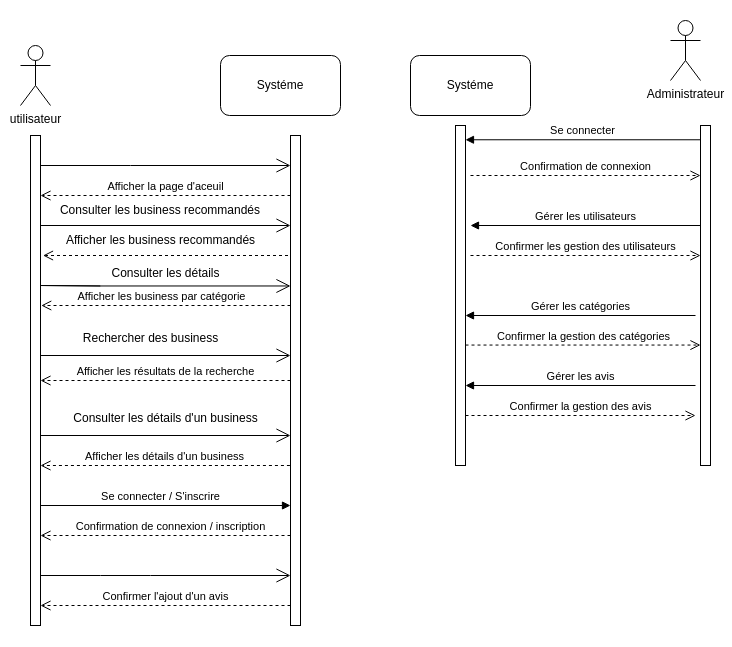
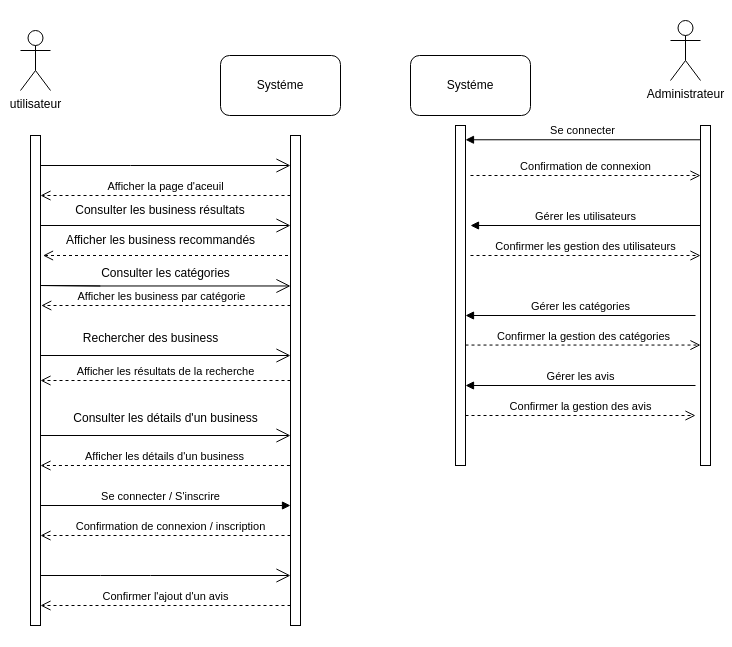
- <mxCell id="5" value="utilisateur" style="shape=umlActor;verticalLabelPosition=bottom;verticalAlign=top;html=1;" parent="1" vertex="1"><mxGeometry x="20" y="45" width="30" height="60" as="geometry" /></mxCell>
+ <mxCell id="5" value="utilisateur" style="shape=umlActor;verticalLabelPosition=bottom;verticalAlign=top;html=1;" parent="1" vertex="1"><mxGeometry x="20" y="30" width="30" height="60" as="geometry" /></mxCell>
- <mxCell id="38" value="Consulter les business recommandés" style="text;html=1;align=center;verticalAlign=middle;whiteSpace=wrap;rounded=0;" vertex="1" parent="1"><mxGeometry x="50" y="195" width="220" height="30" as="geometry" /></mxCell>
+ <mxCell id="38" value="Consulter les business résultats" style="text;html=1;align=center;verticalAlign=middle;whiteSpace=wrap;rounded=0;" vertex="1" parent="1"><mxGeometry x="50" y="195" width="220" height="30" as="geometry" /></mxCell>
- <mxCell id="35" value="Consulter les détails&lt;div&gt;&lt;br&gt;&lt;/div&gt;" style="text;html=1;align=center;verticalAlign=middle;resizable=0;points=[];autosize=1;strokeColor=none;fillColor=none;" parent="1" vertex="1"><mxGeometry x="90" y="260" width="150" height="40" as="geometry" /></mxCell>
+ <mxCell id="35" value="Consulter les catégories&lt;div&gt;&lt;br&gt;&lt;/div&gt;" style="text;html=1;align=center;verticalAlign=middle;resizable=0;points=[];autosize=1;strokeColor=none;fillColor=none;" parent="1" vertex="1"><mxGeometry x="90" y="260" width="150" height="40" as="geometry" /></mxCell>
